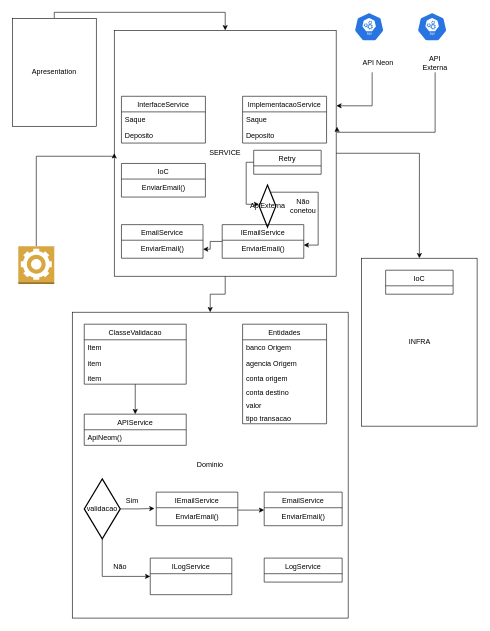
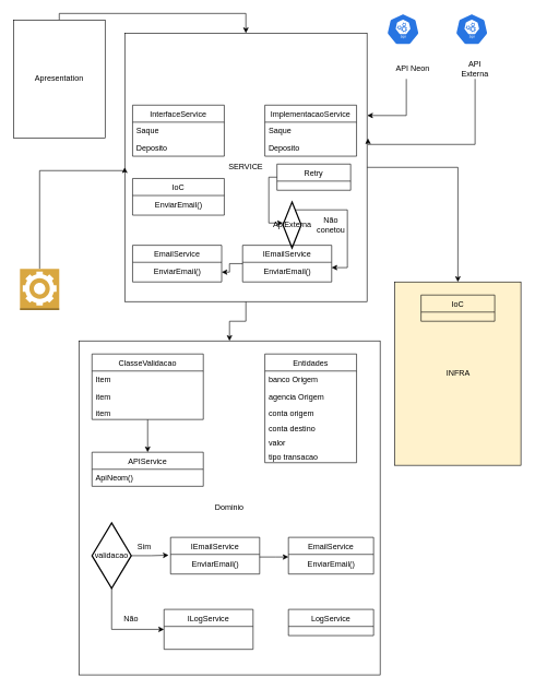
- <mxCell id="2" value="INFRA" style="rounded=0;whiteSpace=wrap;html=1;" vertex="1" parent="1"><mxGeometry x="602.5" y="430" width="192.5" height="280" as="geometry" /></mxCell>
+ <mxCell id="2" value="INFRA" style="rounded=0;whiteSpace=wrap;html=1;fillColor=#fff2cc;" vertex="1" parent="1"><mxGeometry x="602.5" y="430" width="192.5" height="280" as="geometry" /></mxCell>
